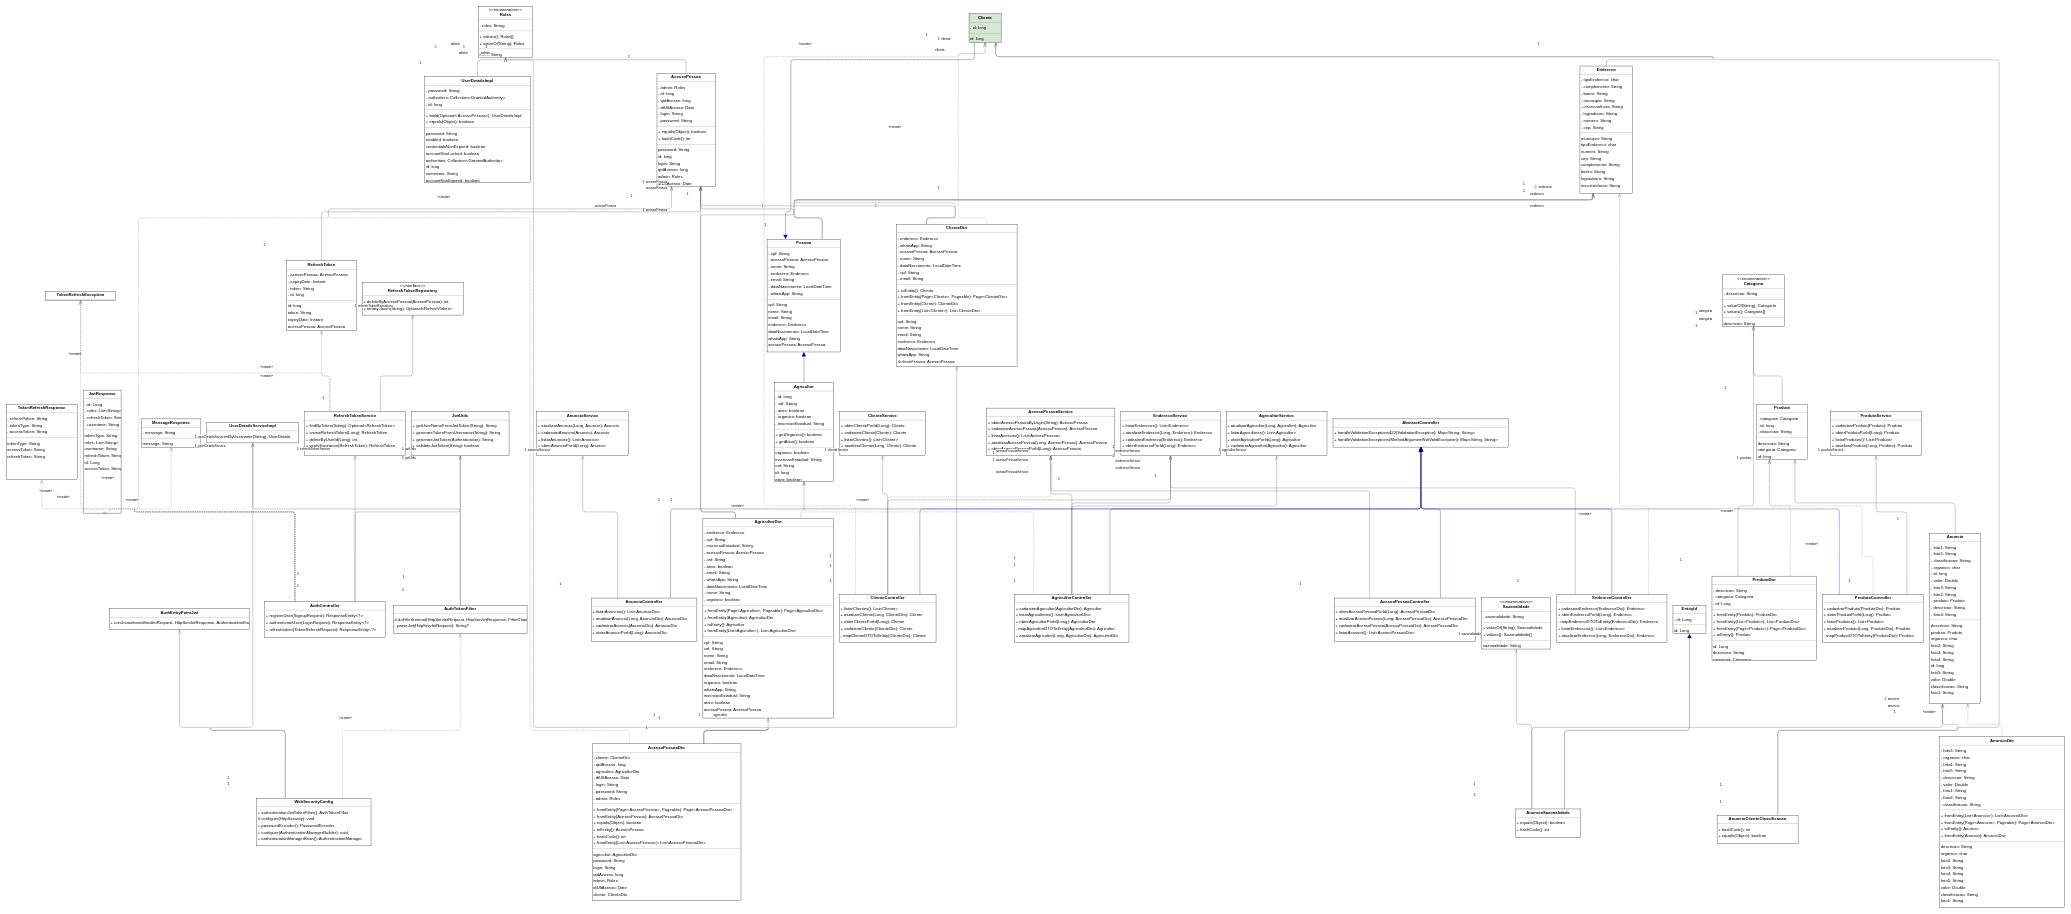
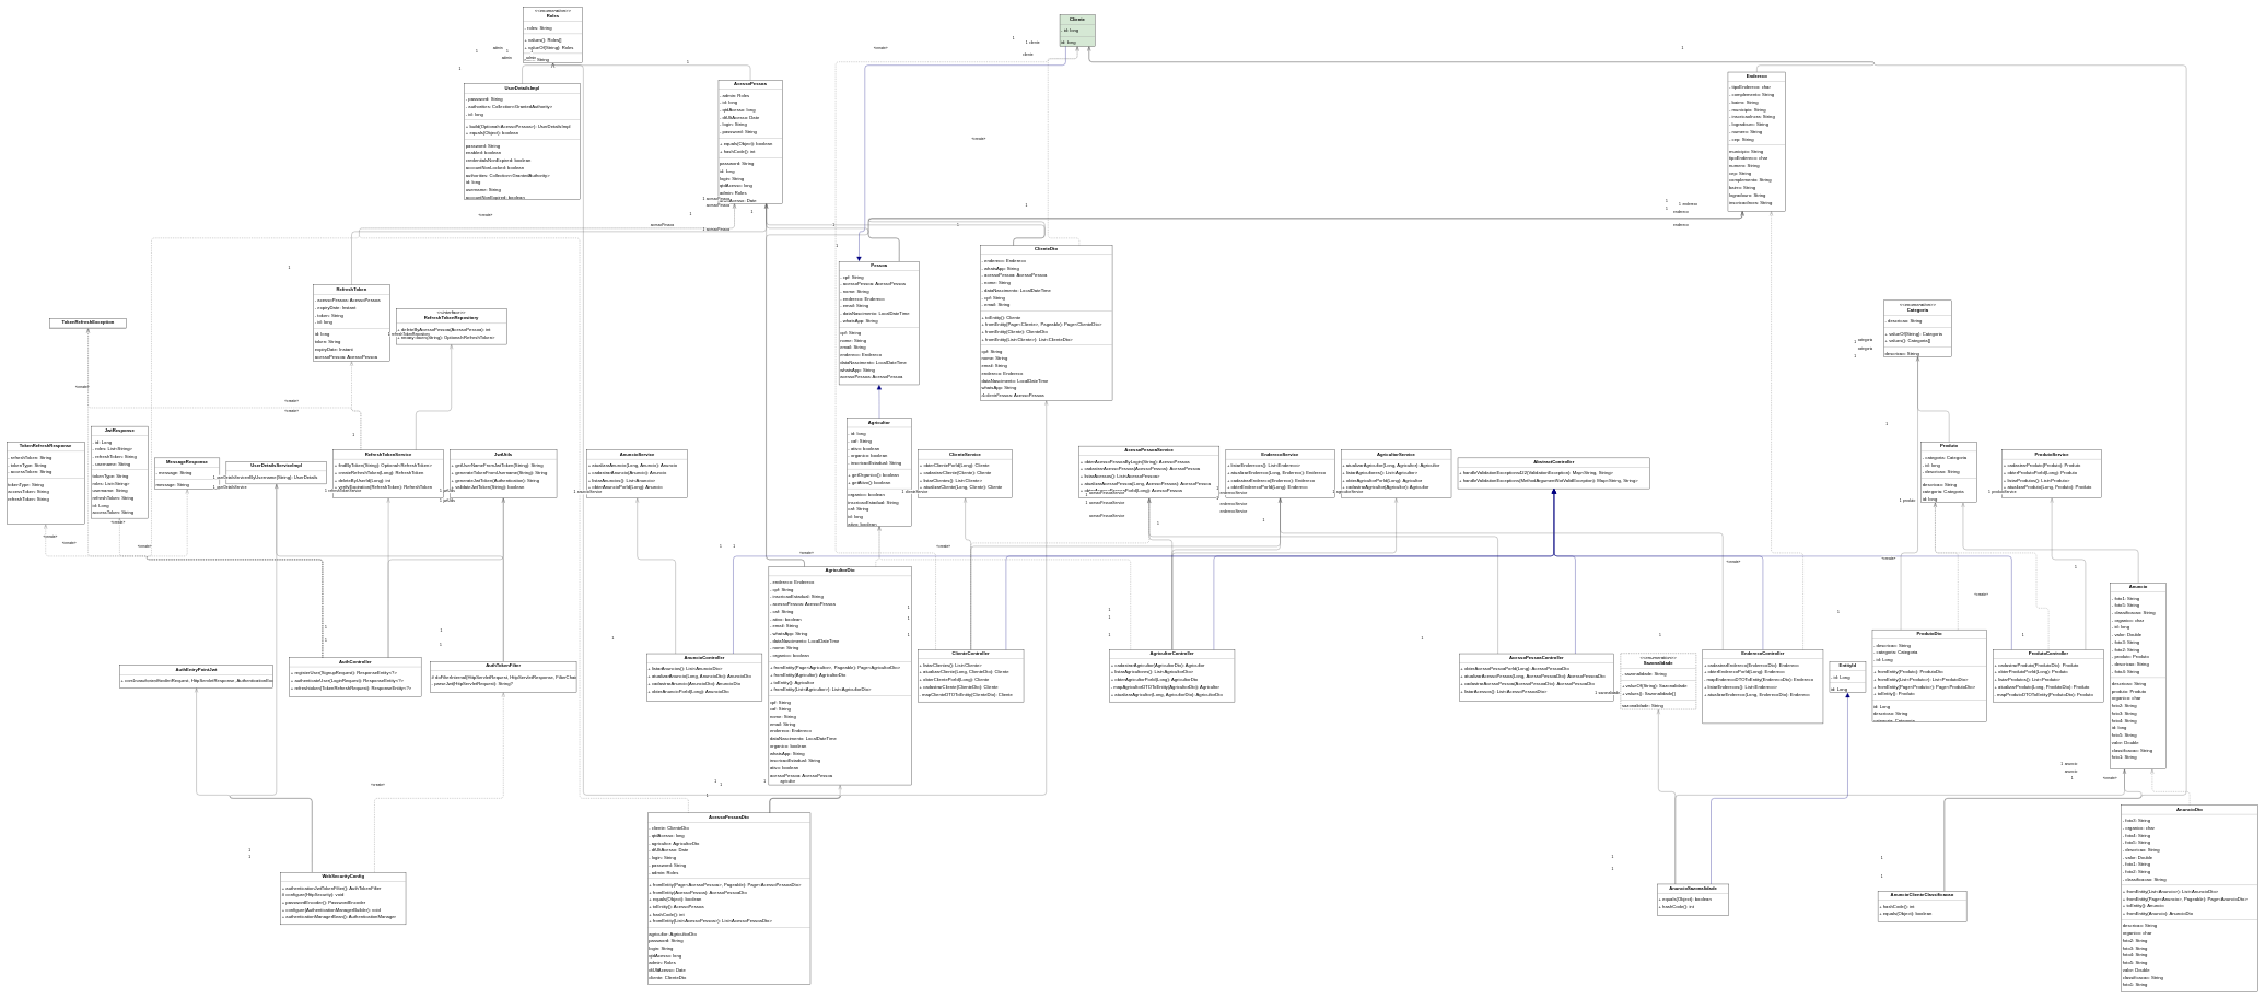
- <mxCell id="29" value="&lt;p style=&quot;margin:0px;margin-top:4px;text-align:center;&quot;&gt;&lt;b&gt;JwtResponse&lt;/b&gt;&lt;/p&gt;&lt;hr size=&quot;1&quot;/&gt;&lt;p style=&quot;margin:0 0 0 4px;line-height:1.6;&quot;&gt;- id: Long&lt;br/&gt;- roles: List&amp;lt;String&amp;gt;&lt;br/&gt;- refreshToken: String&lt;br/&gt;- username: String&lt;/p&gt;&lt;hr size=&quot;1&quot;/&gt;&lt;p style=&quot;margin:0 0 0 4px;line-height:1.6;&quot;&gt; tokenType: String&lt;br/&gt; roles: List&amp;lt;String&amp;gt;&lt;br/&gt; username: String&lt;br/&gt; refreshToken: String&lt;br/&gt; id: Long&lt;br/&gt; accessToken: String&lt;/p&gt;" style="verticalAlign=top;align=left;overflow=fill;fontSize=14;fontFamily=Helvetica;html=1;rounded=0;shadow=0;comic=0;labelBackgroundColor=none;strokeWidth=1;" parent="1" vertex="1"><mxGeometry x="278" y="1299" width="125" height="410" as="geometry" /></mxCell>
+ <mxCell id="29" value="&lt;p style=&quot;margin:0px;margin-top:4px;text-align:center;&quot;&gt;&lt;b&gt;JwtResponse&lt;/b&gt;&lt;/p&gt;&lt;hr size=&quot;1&quot;/&gt;&lt;p style=&quot;margin:0 0 0 4px;line-height:1.6;&quot;&gt;- id: Long&lt;br/&gt;- roles: List&amp;lt;String&amp;gt;&lt;br/&gt;- refreshToken: String&lt;br/&gt;- username: String&lt;/p&gt;&lt;hr size=&quot;1&quot;/&gt;&lt;p style=&quot;margin:0 0 0 4px;line-height:1.6;&quot;&gt; tokenType: String&lt;br/&gt; roles: List&amp;lt;String&amp;gt;&lt;br/&gt; username: String&lt;br/&gt; refreshToken: String&lt;br/&gt; id: Long&lt;br/&gt; accessToken: String&lt;/p&gt;" style="verticalAlign=top;align=left;overflow=fill;fontSize=14;fontFamily=Helvetica;html=1;rounded=0;shadow=0;comic=0;labelBackgroundColor=none;strokeWidth=1;" parent="1" vertex="1"><mxGeometry x="278" y="1299" width="172" height="280" as="geometry" /></mxCell>
- <mxCell id="26" value="&lt;p style=&quot;margin:0px;margin-top:4px;text-align:center;&quot;&gt;&lt;b&gt;EnderecoController&lt;/b&gt;&lt;/p&gt;&lt;hr size=&quot;1&quot;/&gt;&lt;p style=&quot;margin:0 0 0 4px;line-height:1.6;&quot;&gt;+ cadastrarEndereco(EnderecoDto): Endereco&lt;br/&gt;+ obterEnderecoPorId(Long): Endereco&lt;br/&gt;- mapEnderecoDTOToEntity(EnderecoDto): Endereco&lt;br/&gt;+ listarEnderecos(): List&amp;lt;Endereco&amp;gt;&lt;br/&gt;+ atualizarEndereco(Long, EnderecoDto): Endereco&lt;/p&gt;" style="verticalAlign=top;align=left;overflow=fill;fontSize=14;fontFamily=Helvetica;html=1;rounded=0;shadow=0;comic=0;labelBackgroundColor=none;strokeWidth=1;" parent="1" vertex="1"><mxGeometry x="5188" y="1980" width="367" height="159" as="geometry" /></mxCell>
+ <mxCell id="26" value="&lt;p style=&quot;margin:0px;margin-top:4px;text-align:center;&quot;&gt;&lt;b&gt;EnderecoController&lt;/b&gt;&lt;/p&gt;&lt;hr size=&quot;1&quot;/&gt;&lt;p style=&quot;margin:0 0 0 4px;line-height:1.6;&quot;&gt;+ cadastrarEndereco(EnderecoDto): Endereco&lt;br/&gt;+ obterEnderecoPorId(Long): Endereco&lt;br/&gt;- mapEnderecoDTOToEntity(EnderecoDto): Endereco&lt;br/&gt;+ listarEnderecos(): List&amp;lt;Endereco&amp;gt;&lt;br/&gt;+ atualizarEndereco(Long, EnderecoDto): Endereco&lt;/p&gt;" style="verticalAlign=top;align=left;overflow=fill;fontSize=14;fontFamily=Helvetica;html=1;rounded=0;shadow=0;comic=0;labelBackgroundColor=none;strokeWidth=1;" parent="1" vertex="1"><mxGeometry x="5188" y="1980" width="367" height="225" as="geometry" /></mxCell>
- <mxCell id="41" value="&lt;p style=&quot;margin:0px;margin-top:4px;text-align:center;&quot;&gt;&lt;i&gt;&amp;lt;&amp;lt;enumeration&amp;gt;&amp;gt;&lt;/i&gt;&lt;br/&gt;&lt;b&gt;Sazonalidade&lt;/b&gt;&lt;/p&gt;&lt;hr size=&quot;1&quot;/&gt;&lt;p style=&quot;margin:0 0 0 4px;line-height:1.6;&quot;&gt;- sazonalidade: String&lt;/p&gt;&lt;hr size=&quot;1&quot;/&gt;&lt;p style=&quot;margin:0 0 0 4px;line-height:1.6;&quot;&gt;+ valueOf(String): Sazonalidade&lt;br/&gt;+ values(): Sazonalidade[]&lt;/p&gt;&lt;hr size=&quot;1&quot;/&gt;&lt;p style=&quot;margin:0 0 0 4px;line-height:1.6;&quot;&gt; sazonalidade: String&lt;/p&gt;" style="verticalAlign=top;align=left;overflow=fill;fontSize=14;fontFamily=Helvetica;html=1;rounded=0;shadow=0;comic=0;labelBackgroundColor=none;strokeWidth=1;" parent="1" vertex="1"><mxGeometry x="4938" y="1991" width="230" height="171" as="geometry" /></mxCell>
+ <mxCell id="41" value="&lt;p style=&quot;margin:0px;margin-top:4px;text-align:center;&quot;&gt;&lt;i&gt;&amp;lt;&amp;lt;enumeration&amp;gt;&amp;gt;&lt;/i&gt;&lt;br/&gt;&lt;b&gt;Sazonalidade&lt;/b&gt;&lt;/p&gt;&lt;hr size=&quot;1&quot;/&gt;&lt;p style=&quot;margin:0 0 0 4px;line-height:1.6;&quot;&gt;- sazonalidade: String&lt;/p&gt;&lt;hr size=&quot;1&quot;/&gt;&lt;p style=&quot;margin:0 0 0 4px;line-height:1.6;&quot;&gt;+ valueOf(String): Sazonalidade&lt;br/&gt;+ values(): Sazonalidade[]&lt;/p&gt;&lt;hr size=&quot;1&quot;/&gt;&lt;p style=&quot;margin:0 0 0 4px;line-height:1.6;&quot;&gt; sazonalidade: String&lt;/p&gt;" style="verticalAlign=top;align=left;overflow=fill;fontSize=14;fontFamily=Helvetica;html=1;rounded=0;shadow=0;comic=0;labelBackgroundColor=none;strokeWidth=1;dashed=1;" parent="1" vertex="1"><mxGeometry x="4938" y="1991" width="230" height="171" as="geometry" /></mxCell>
